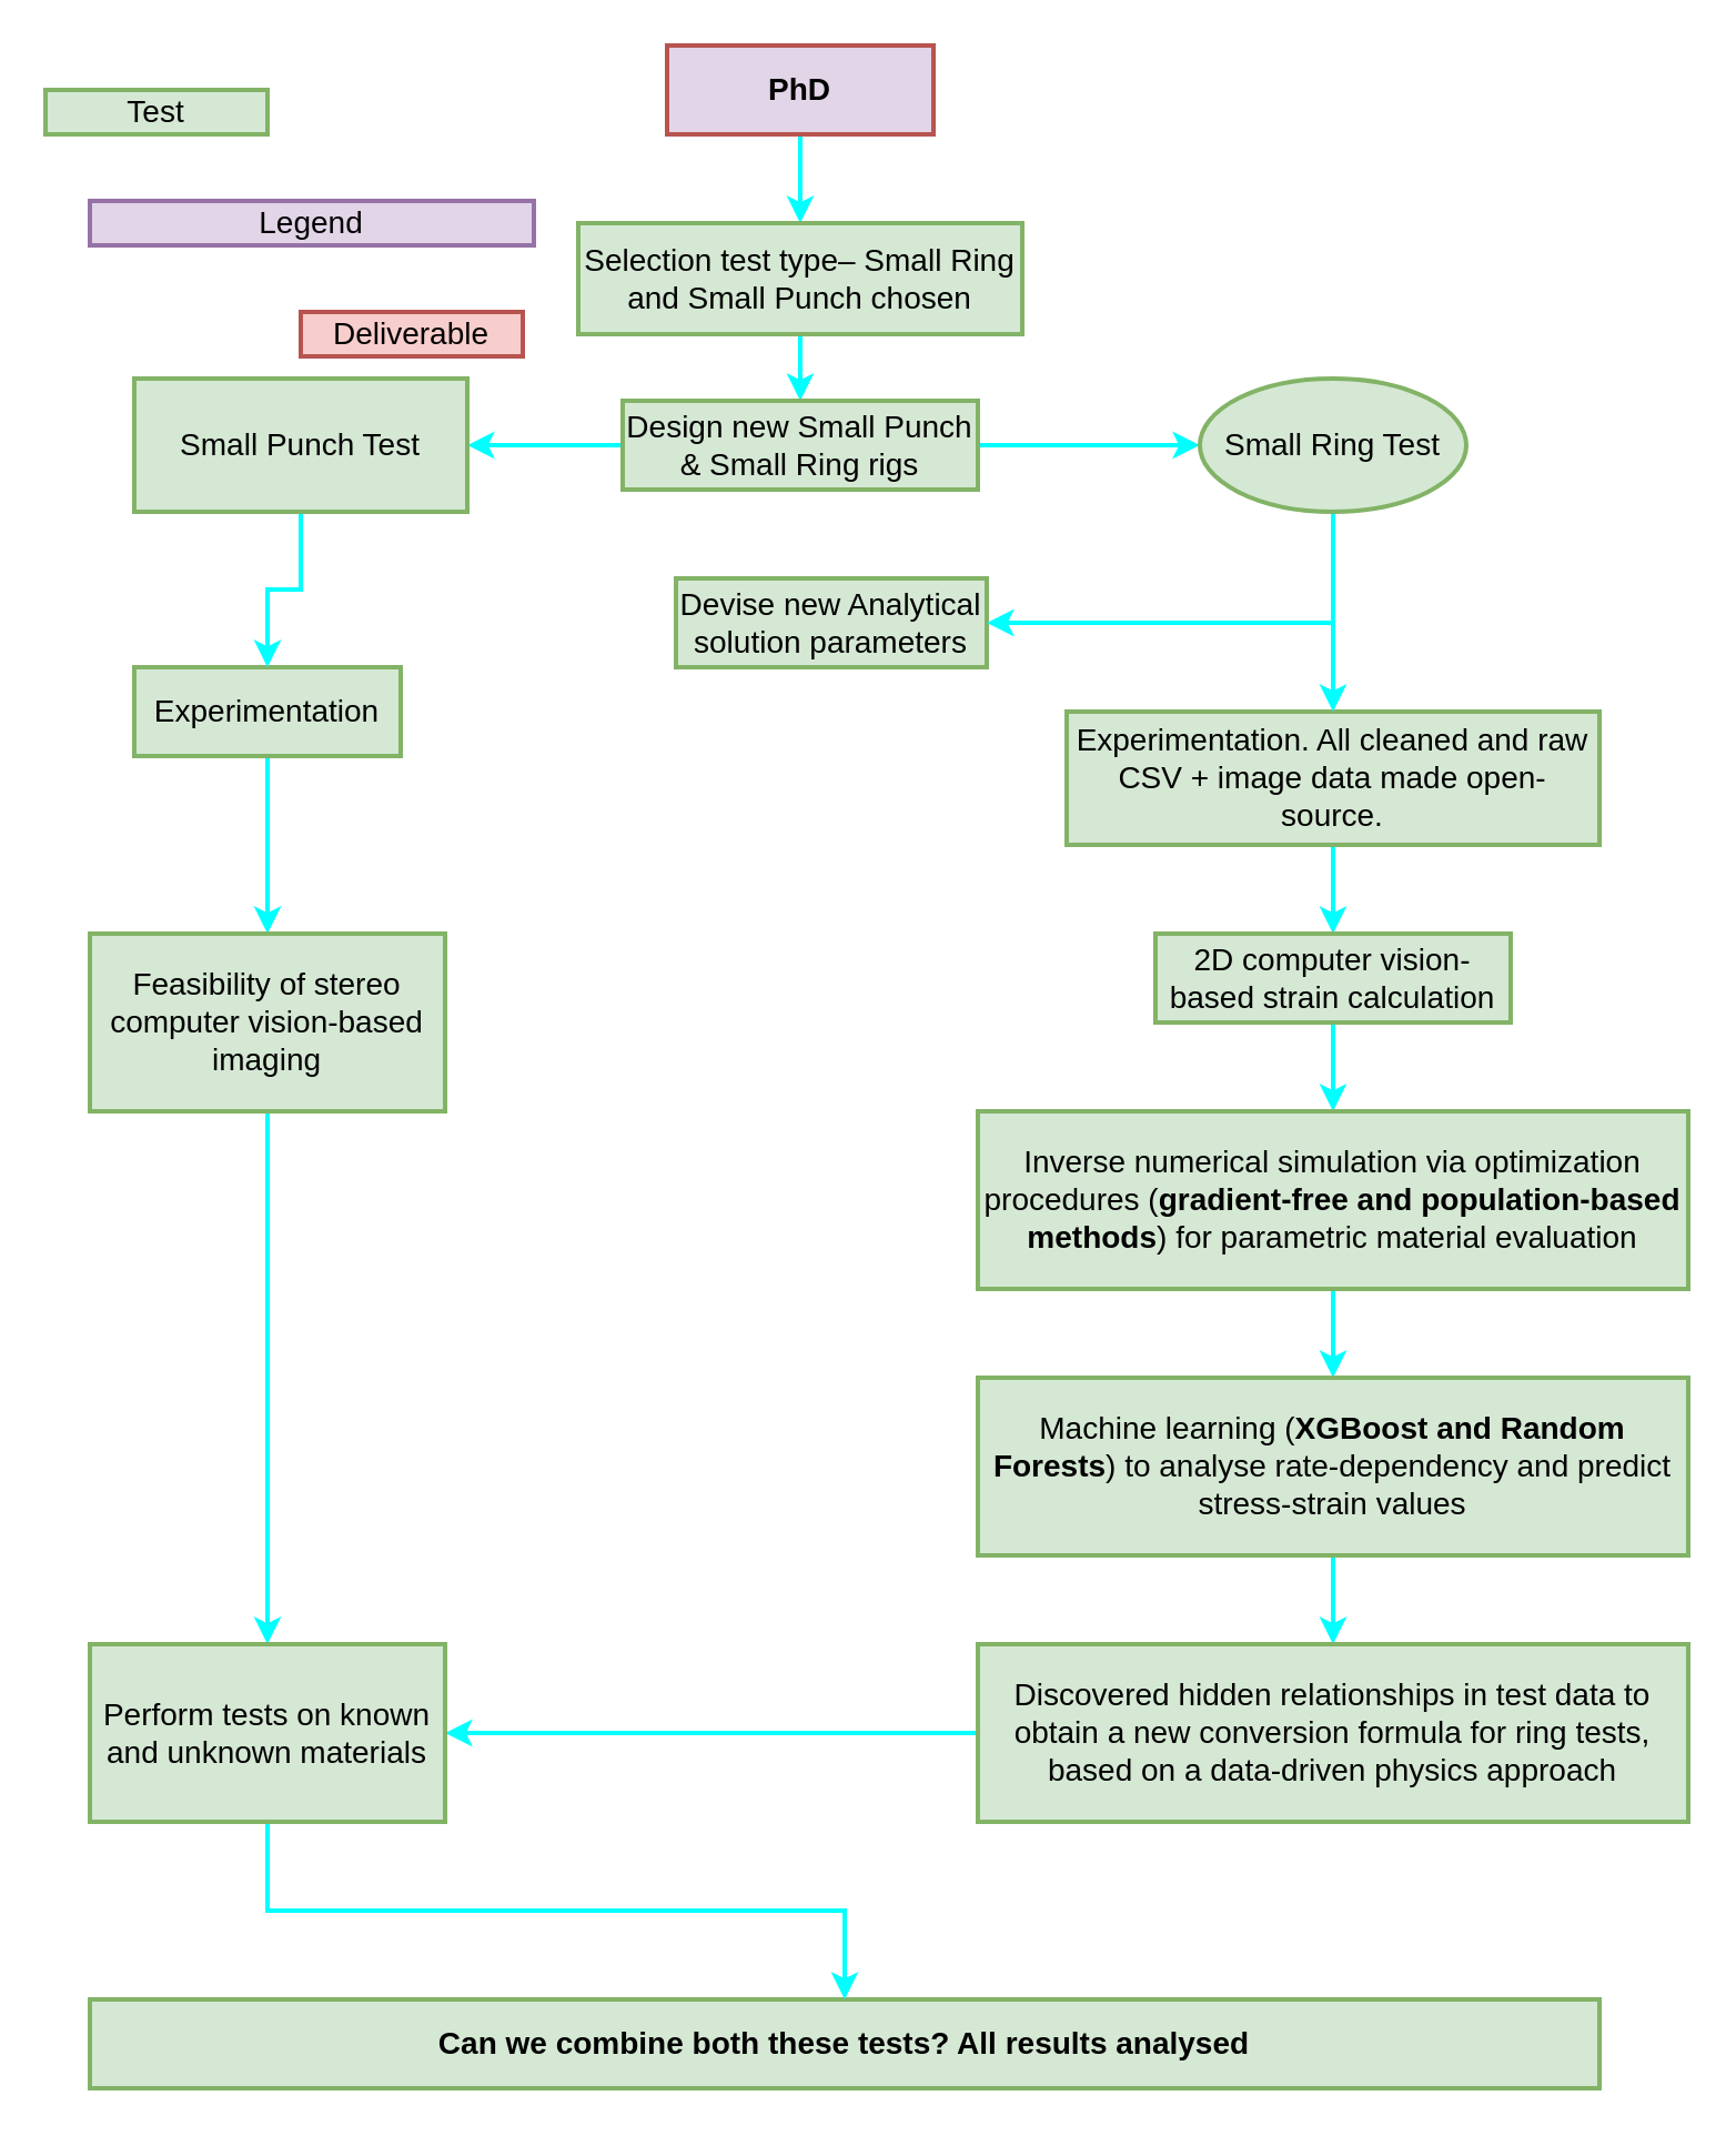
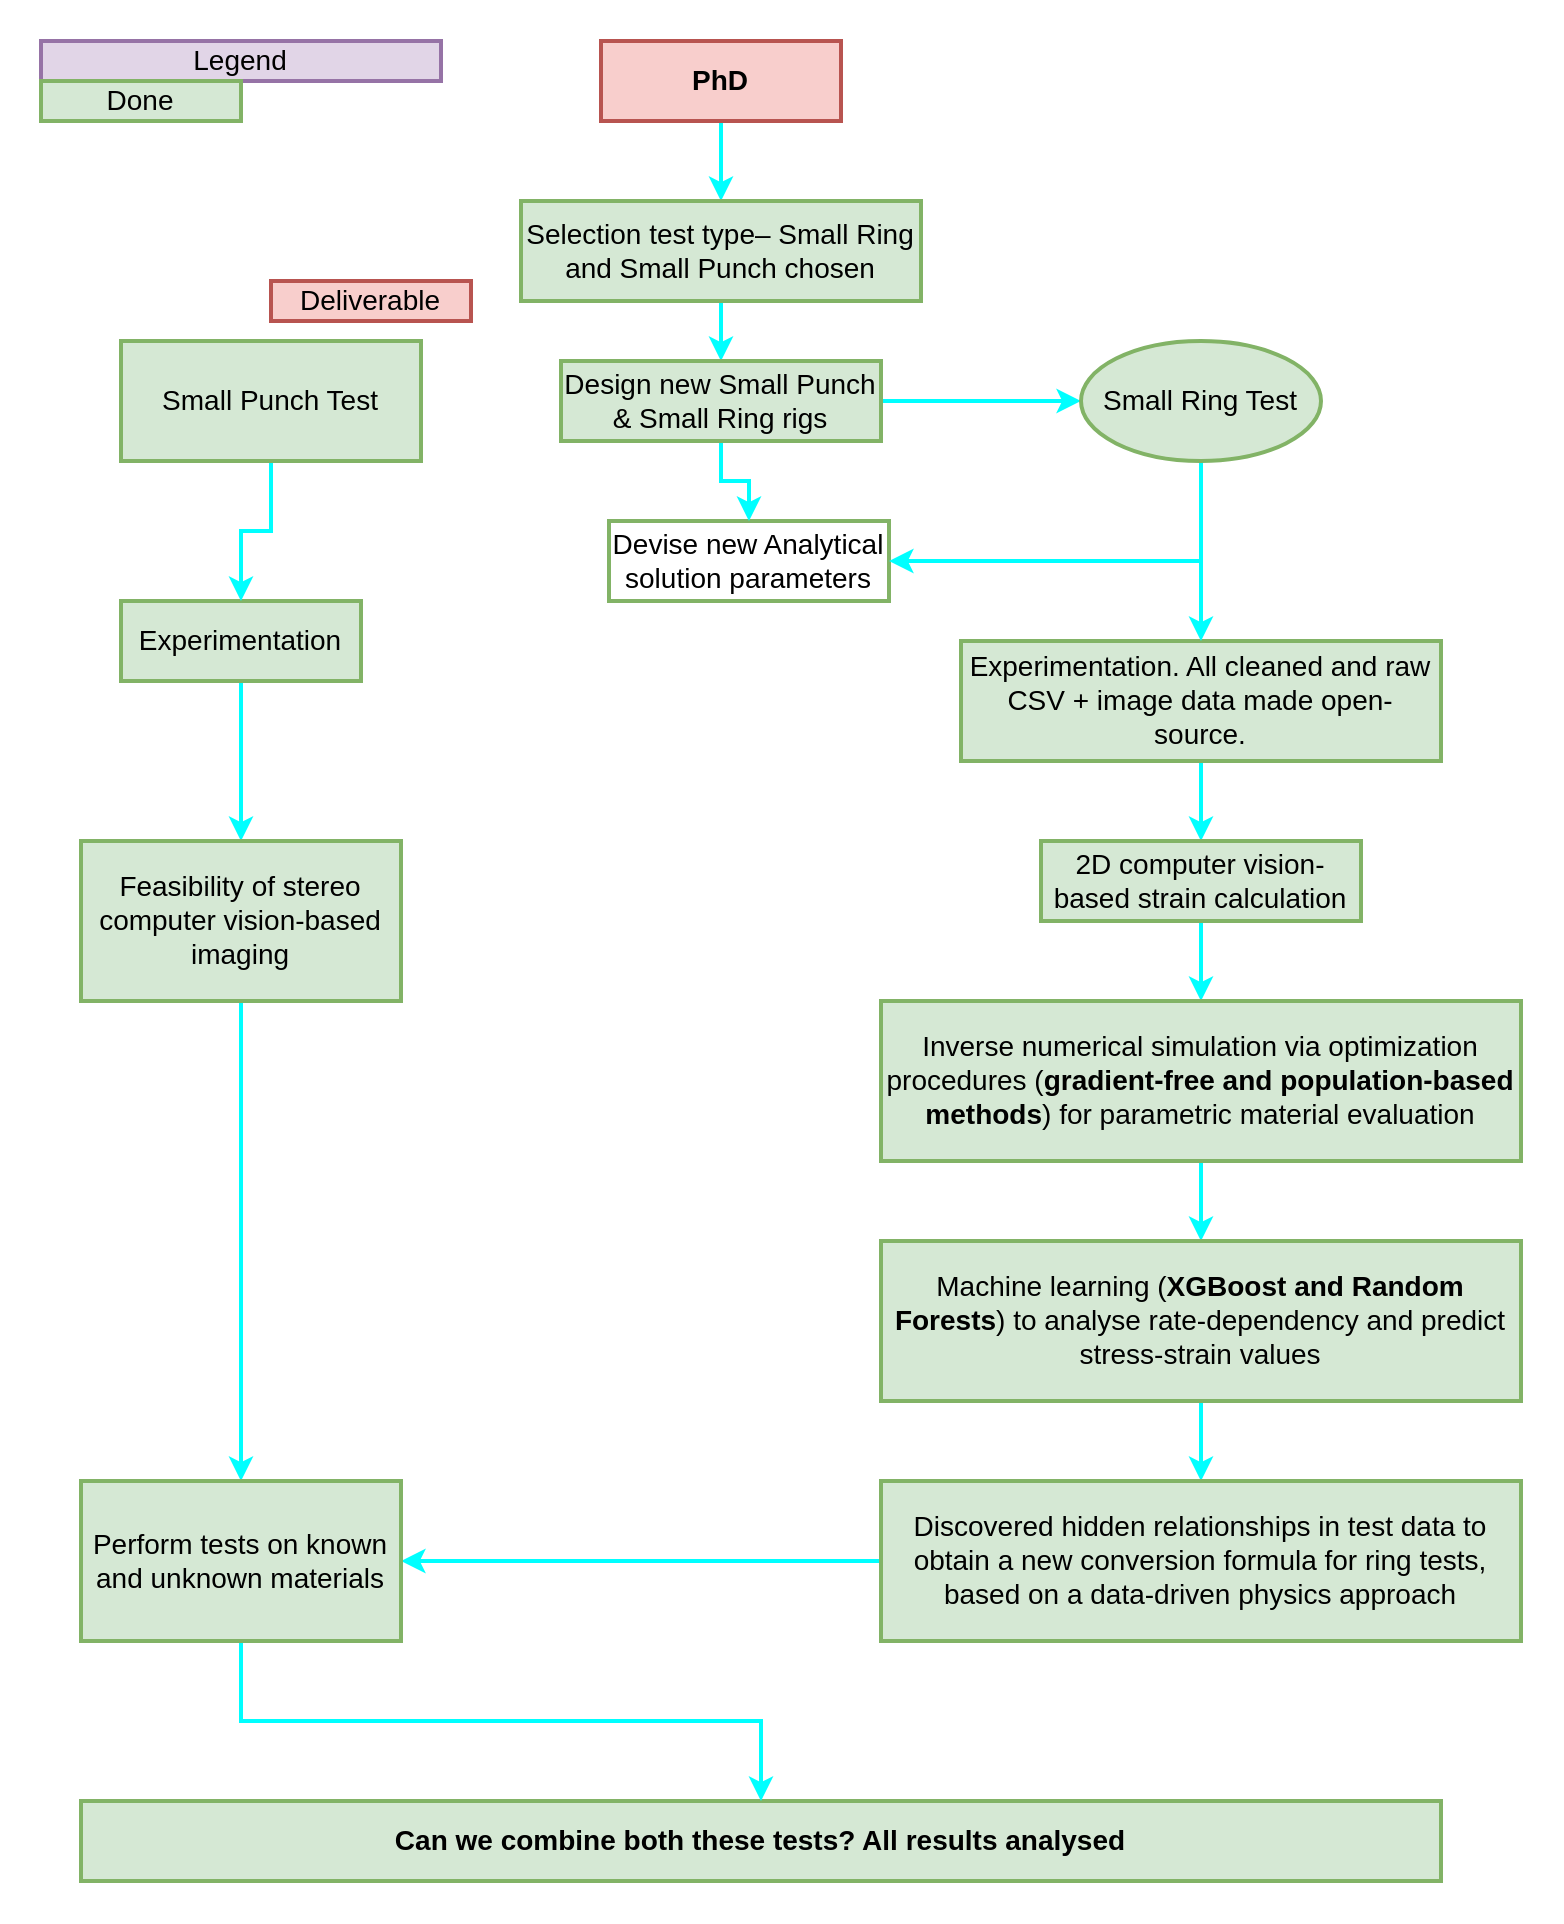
- <mxCell id="3" value="PhD" style="rounded=0;whiteSpace=wrap;html=1;fillColor=#e1d5e7;strokeColor=#b85450;strokeWidth=2;fontSize=14;fontStyle=1;" parent="1" vertex="1"><mxGeometry x="300" y="20" width="120" height="40" as="geometry" /></mxCell>
+ <mxCell id="3" value="PhD" style="rounded=0;whiteSpace=wrap;html=1;fillColor=#f8cecc;strokeColor=#b85450;strokeWidth=2;fontSize=14;fontStyle=1" parent="1" vertex="1"><mxGeometry x="300" y="20" width="120" height="40" as="geometry" /></mxCell>
- <mxCell id="23" value="Test" style="rounded=0;whiteSpace=wrap;html=1;fillColor=#d5e8d4;strokeColor=#82b366;strokeWidth=2;fontSize=14;" parent="1" vertex="1"><mxGeometry x="20" y="40" width="100" height="20" as="geometry" /></mxCell>
+ <mxCell id="23" value="Done" style="rounded=0;whiteSpace=wrap;html=1;fillColor=#d5e8d4;strokeColor=#82b366;strokeWidth=2;fontSize=14;" parent="1" vertex="1"><mxGeometry x="20" y="40" width="100" height="20" as="geometry" /></mxCell>
- <mxCell id="22" value="Legend" style="rounded=0;whiteSpace=wrap;html=1;fillColor=#e1d5e7;strokeColor=#9673a6;strokeWidth=2;fontSize=14;" parent="1" vertex="1"><mxGeometry x="40" y="90" width="200" height="20" as="geometry" /></mxCell>
+ <mxCell id="22" value="Legend" style="rounded=0;whiteSpace=wrap;html=1;fillColor=#e1d5e7;strokeColor=#9673a6;strokeWidth=2;fontSize=14;" parent="1" vertex="1"><mxGeometry x="20" y="20" width="200" height="20" as="geometry" /></mxCell>
- <mxCell id="13" value="" style="edgeStyle=orthogonalEdgeStyle;rounded=0;orthogonalLoop=1;jettySize=auto;html=1;strokeColor=#00FFFF;strokeWidth=2;fontSize=14;" parent="1" source="15" target="26" edge="1"><mxGeometry relative="1" as="geometry" /></mxCell>
+ <mxCell id="13" value="" style="edgeStyle=orthogonalEdgeStyle;rounded=0;orthogonalLoop=1;jettySize=auto;html=1;strokeColor=#00FFFF;strokeWidth=2;fontSize=14;" parent="1" source="15" target="8" edge="1"><mxGeometry relative="1" as="geometry" /></mxCell>
- <mxCell id="8" value="Devise new Analytical solution parameters" style="rounded=0;whiteSpace=wrap;html=1;fillColor=#d5e8d4;strokeColor=#82b366;strokeWidth=2;fontSize=14;" parent="1" vertex="1"><mxGeometry x="304" y="260" width="140" height="40" as="geometry" /></mxCell>
+ <mxCell id="8" value="Devise new Analytical solution parameters" style="rounded=0;whiteSpace=wrap;html=1;fillColor=#ffffff;strokeColor=#82b366;strokeWidth=2;fontSize=14;" parent="1" vertex="1"><mxGeometry x="304" y="260" width="140" height="40" as="geometry" /></mxCell>
